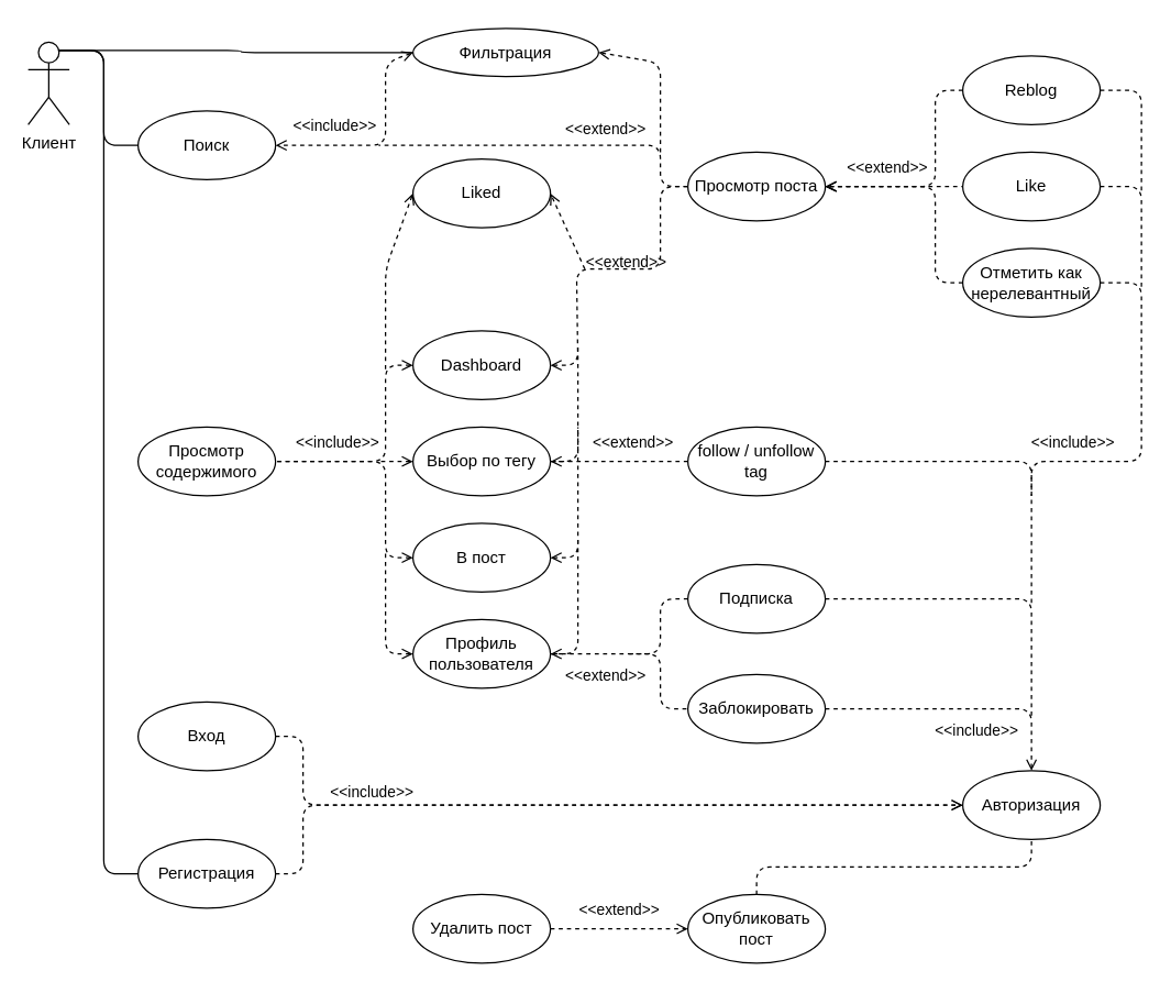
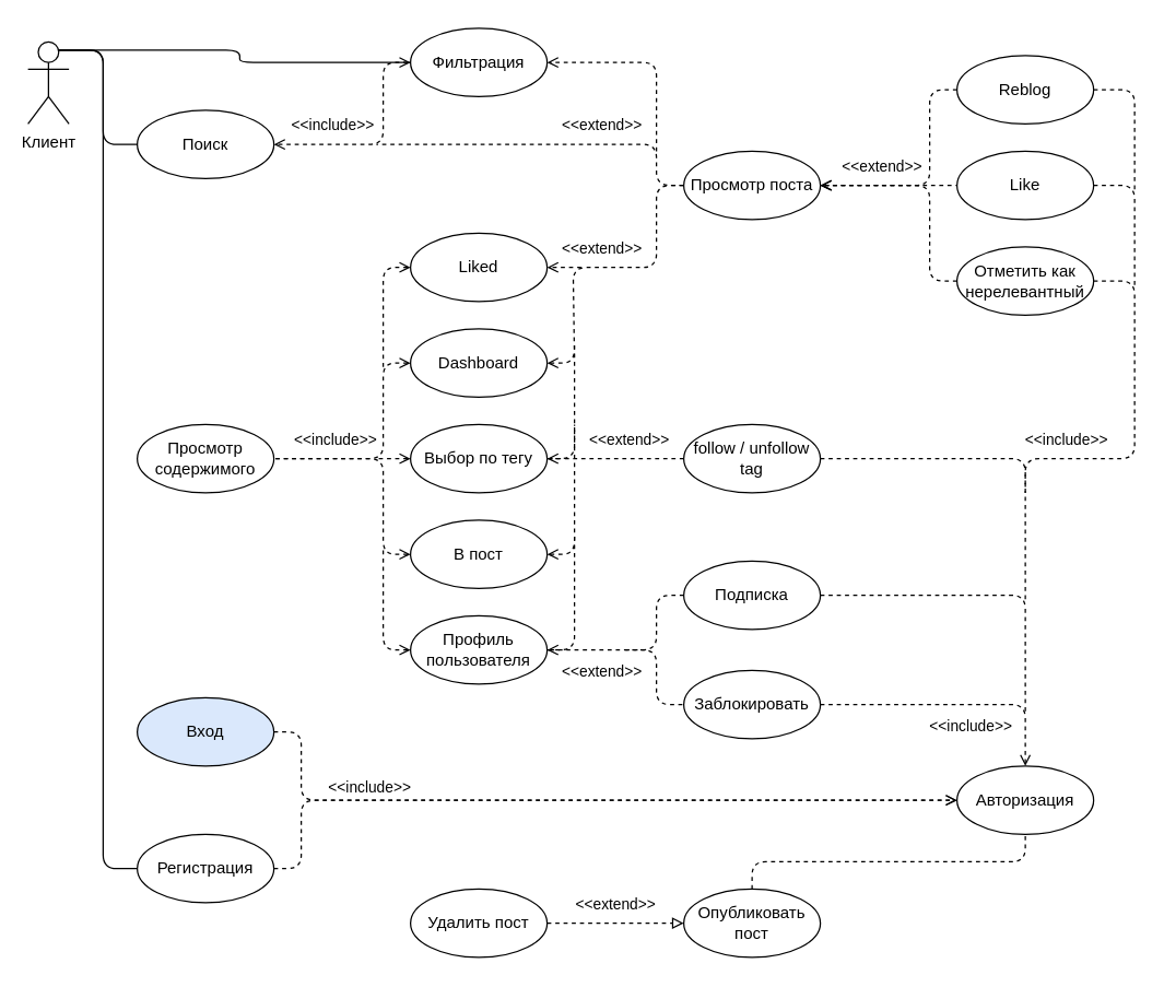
- <mxCell id="40" value="Фильтрация" style="ellipse;whiteSpace=wrap;html=1;" parent="1" vertex="1"><mxGeometry x="300" y="20" width="135" height="35" as="geometry" /></mxCell>
+ <mxCell id="40" value="Фильтрация" style="ellipse;whiteSpace=wrap;html=1;" parent="1" vertex="1"><mxGeometry x="300" y="20" width="100" height="50" as="geometry" /></mxCell>
- <mxCell id="25" value="Liked" style="ellipse;whiteSpace=wrap;html=1;" parent="1" vertex="1"><mxGeometry x="300" y="115" width="100" height="50" as="geometry" /></mxCell>
+ <mxCell id="25" value="Liked" style="ellipse;whiteSpace=wrap;html=1;" parent="1" vertex="1"><mxGeometry x="300" y="170" width="100" height="50" as="geometry" /></mxCell>
- <mxCell id="4" value="Вход" style="ellipse;whiteSpace=wrap;html=1;" parent="1" vertex="1"><mxGeometry x="100" y="510" width="100" height="50" as="geometry" /></mxCell>
+ <mxCell id="4" value="Вход" style="ellipse;whiteSpace=wrap;html=1;fillColor=#dae8fc;" parent="1" vertex="1"><mxGeometry x="100" y="510" width="100" height="50" as="geometry" /></mxCell>
- <mxCell id="54" value="&amp;lt;&amp;lt;extend&amp;gt;&amp;gt;" style="html=1;verticalAlign=bottom;labelBackgroundColor=none;endArrow=open;endFill=0;dashed=1;rounded=0;entryX=0;entryY=0.5;entryDx=0;entryDy=0;exitX=1;exitY=0.5;exitDx=0;exitDy=0;" edge="1" parent="1" source="44" target="9"><mxGeometry y="5" width="160" relative="1" as="geometry"><mxPoint x="499.17" y="640" as="sourcePoint" /><mxPoint x="499.17" y="600" as="targetPoint" /><mxPoint as="offset" /></mxGeometry></mxCell>
+ <mxCell id="54" value="&amp;lt;&amp;lt;extend&amp;gt;&amp;gt;" style="html=1;verticalAlign=bottom;labelBackgroundColor=none;endArrow=block;endFill=0;dashed=1;rounded=0;entryX=0;entryY=0.5;entryDx=0;entryDy=0;exitX=1;exitY=0.5;exitDx=0;exitDy=0;" edge="1" parent="1" source="44" target="9"><mxGeometry y="5" width="160" relative="1" as="geometry"><mxPoint x="499.17" y="640" as="sourcePoint" /><mxPoint x="499.17" y="600" as="targetPoint" /><mxPoint as="offset" /></mxGeometry></mxCell>
